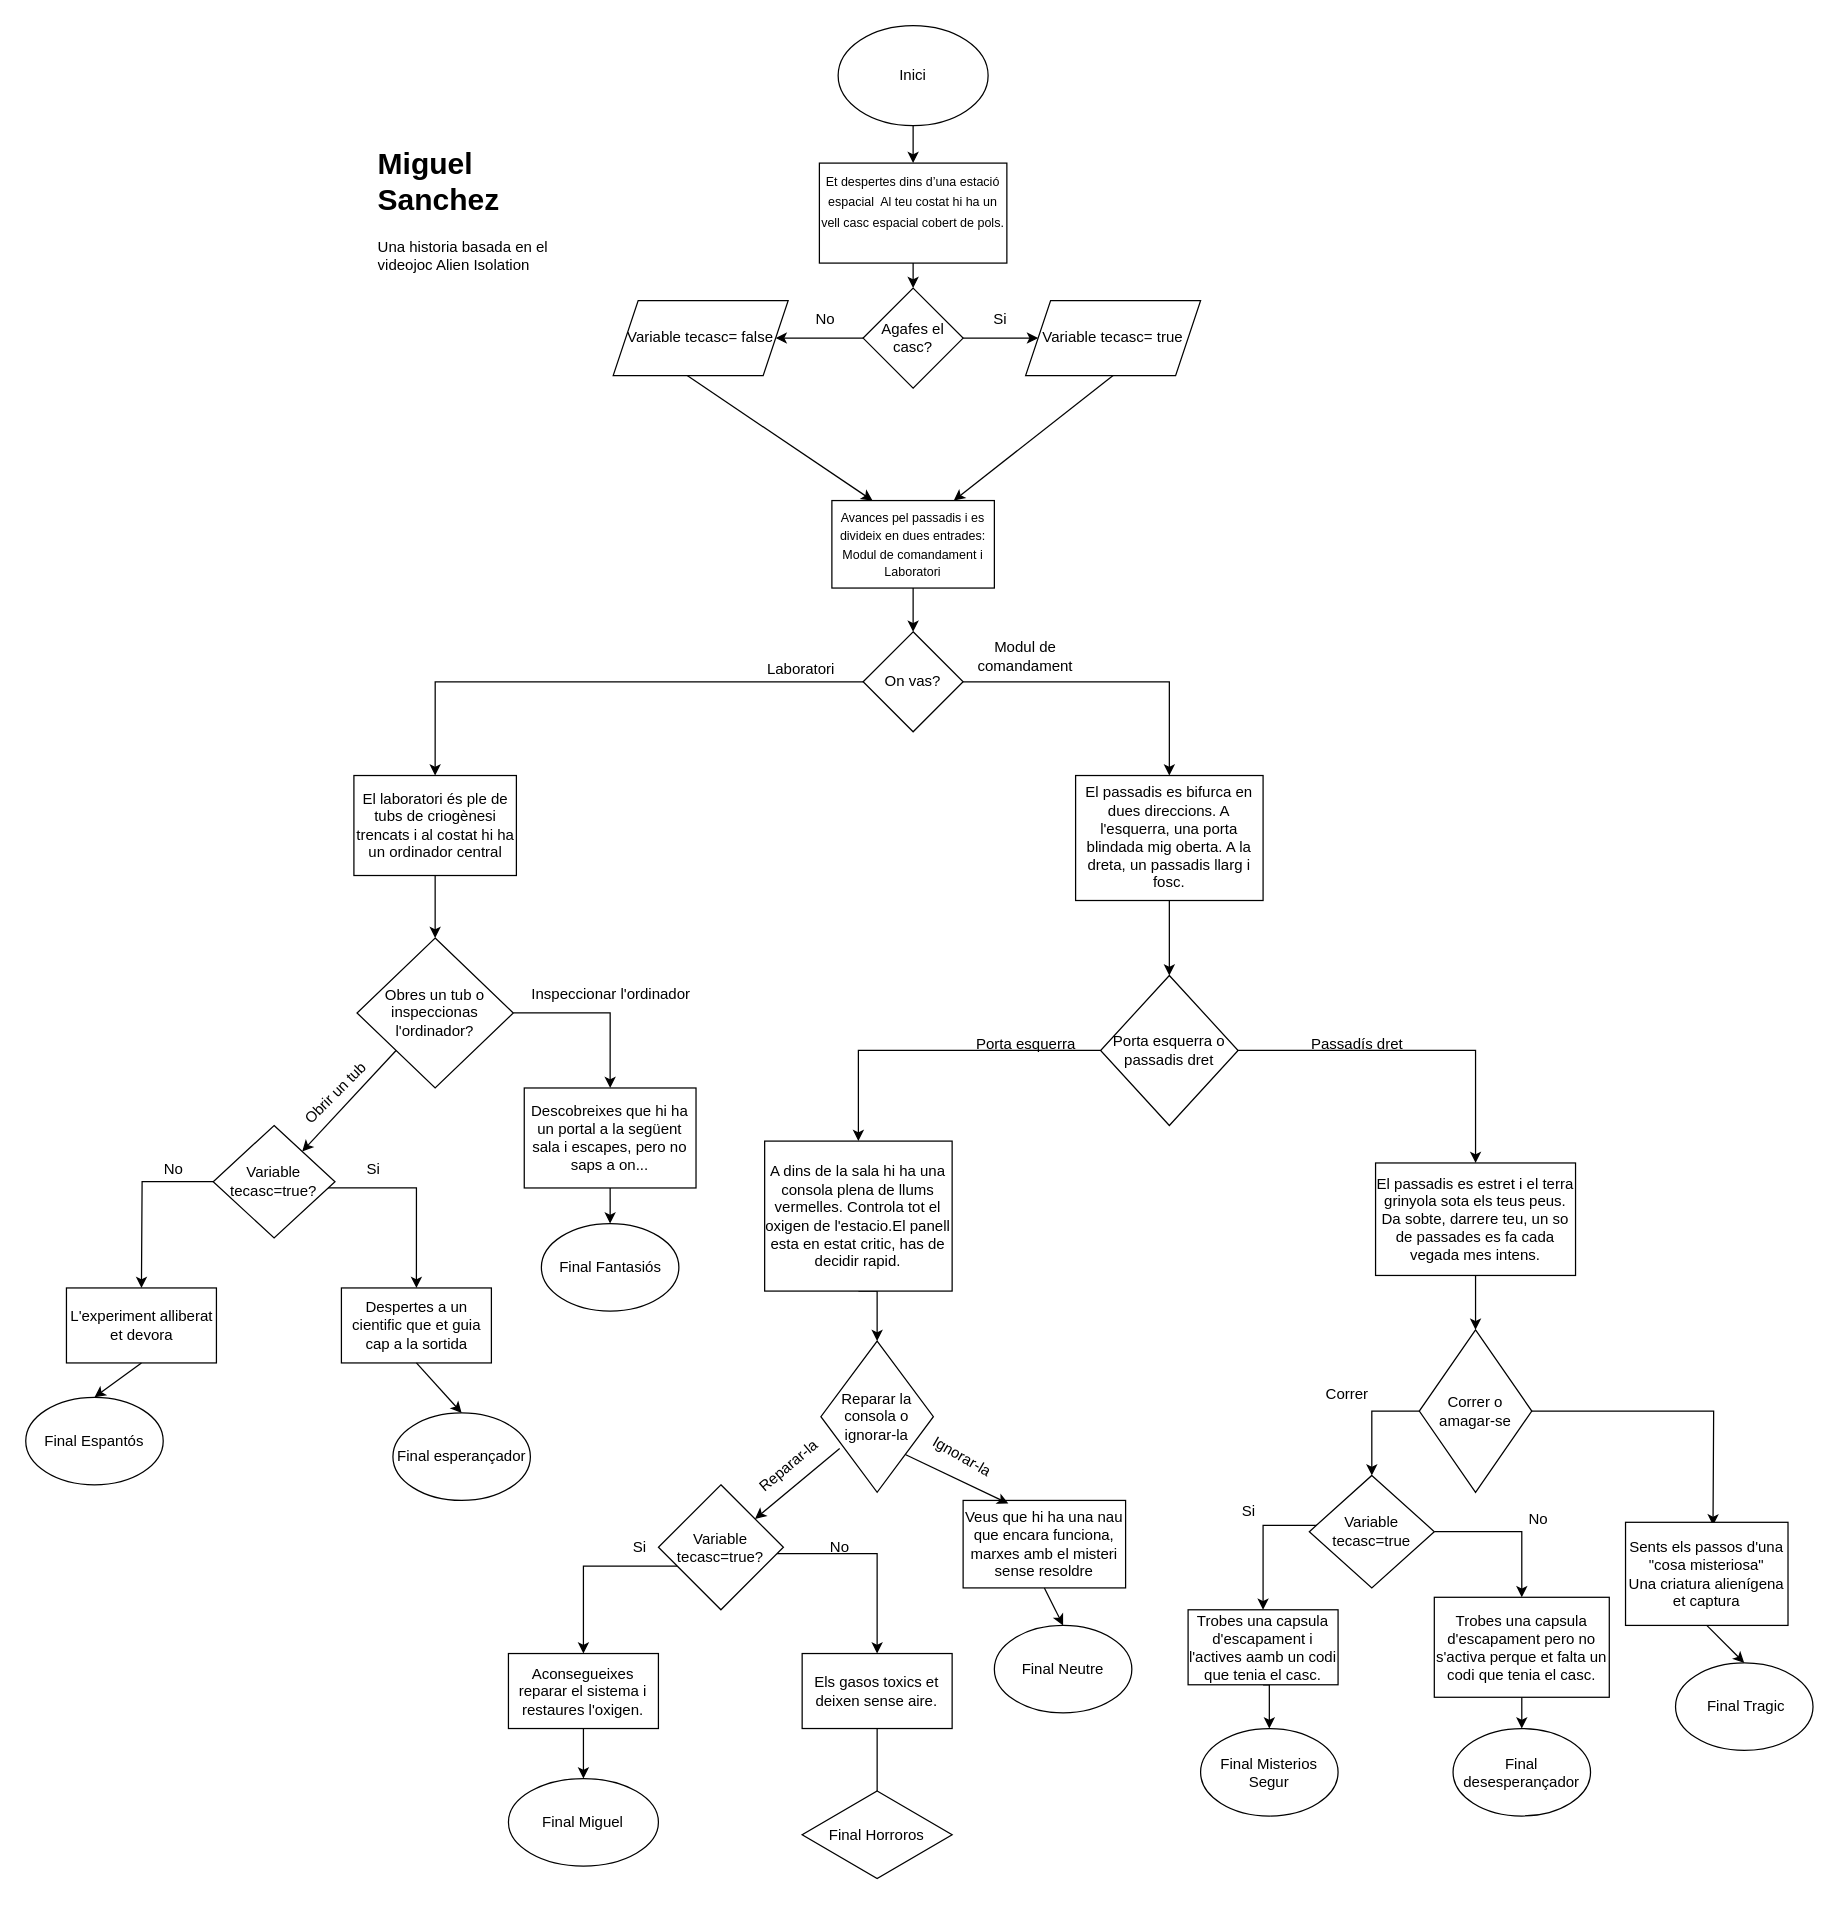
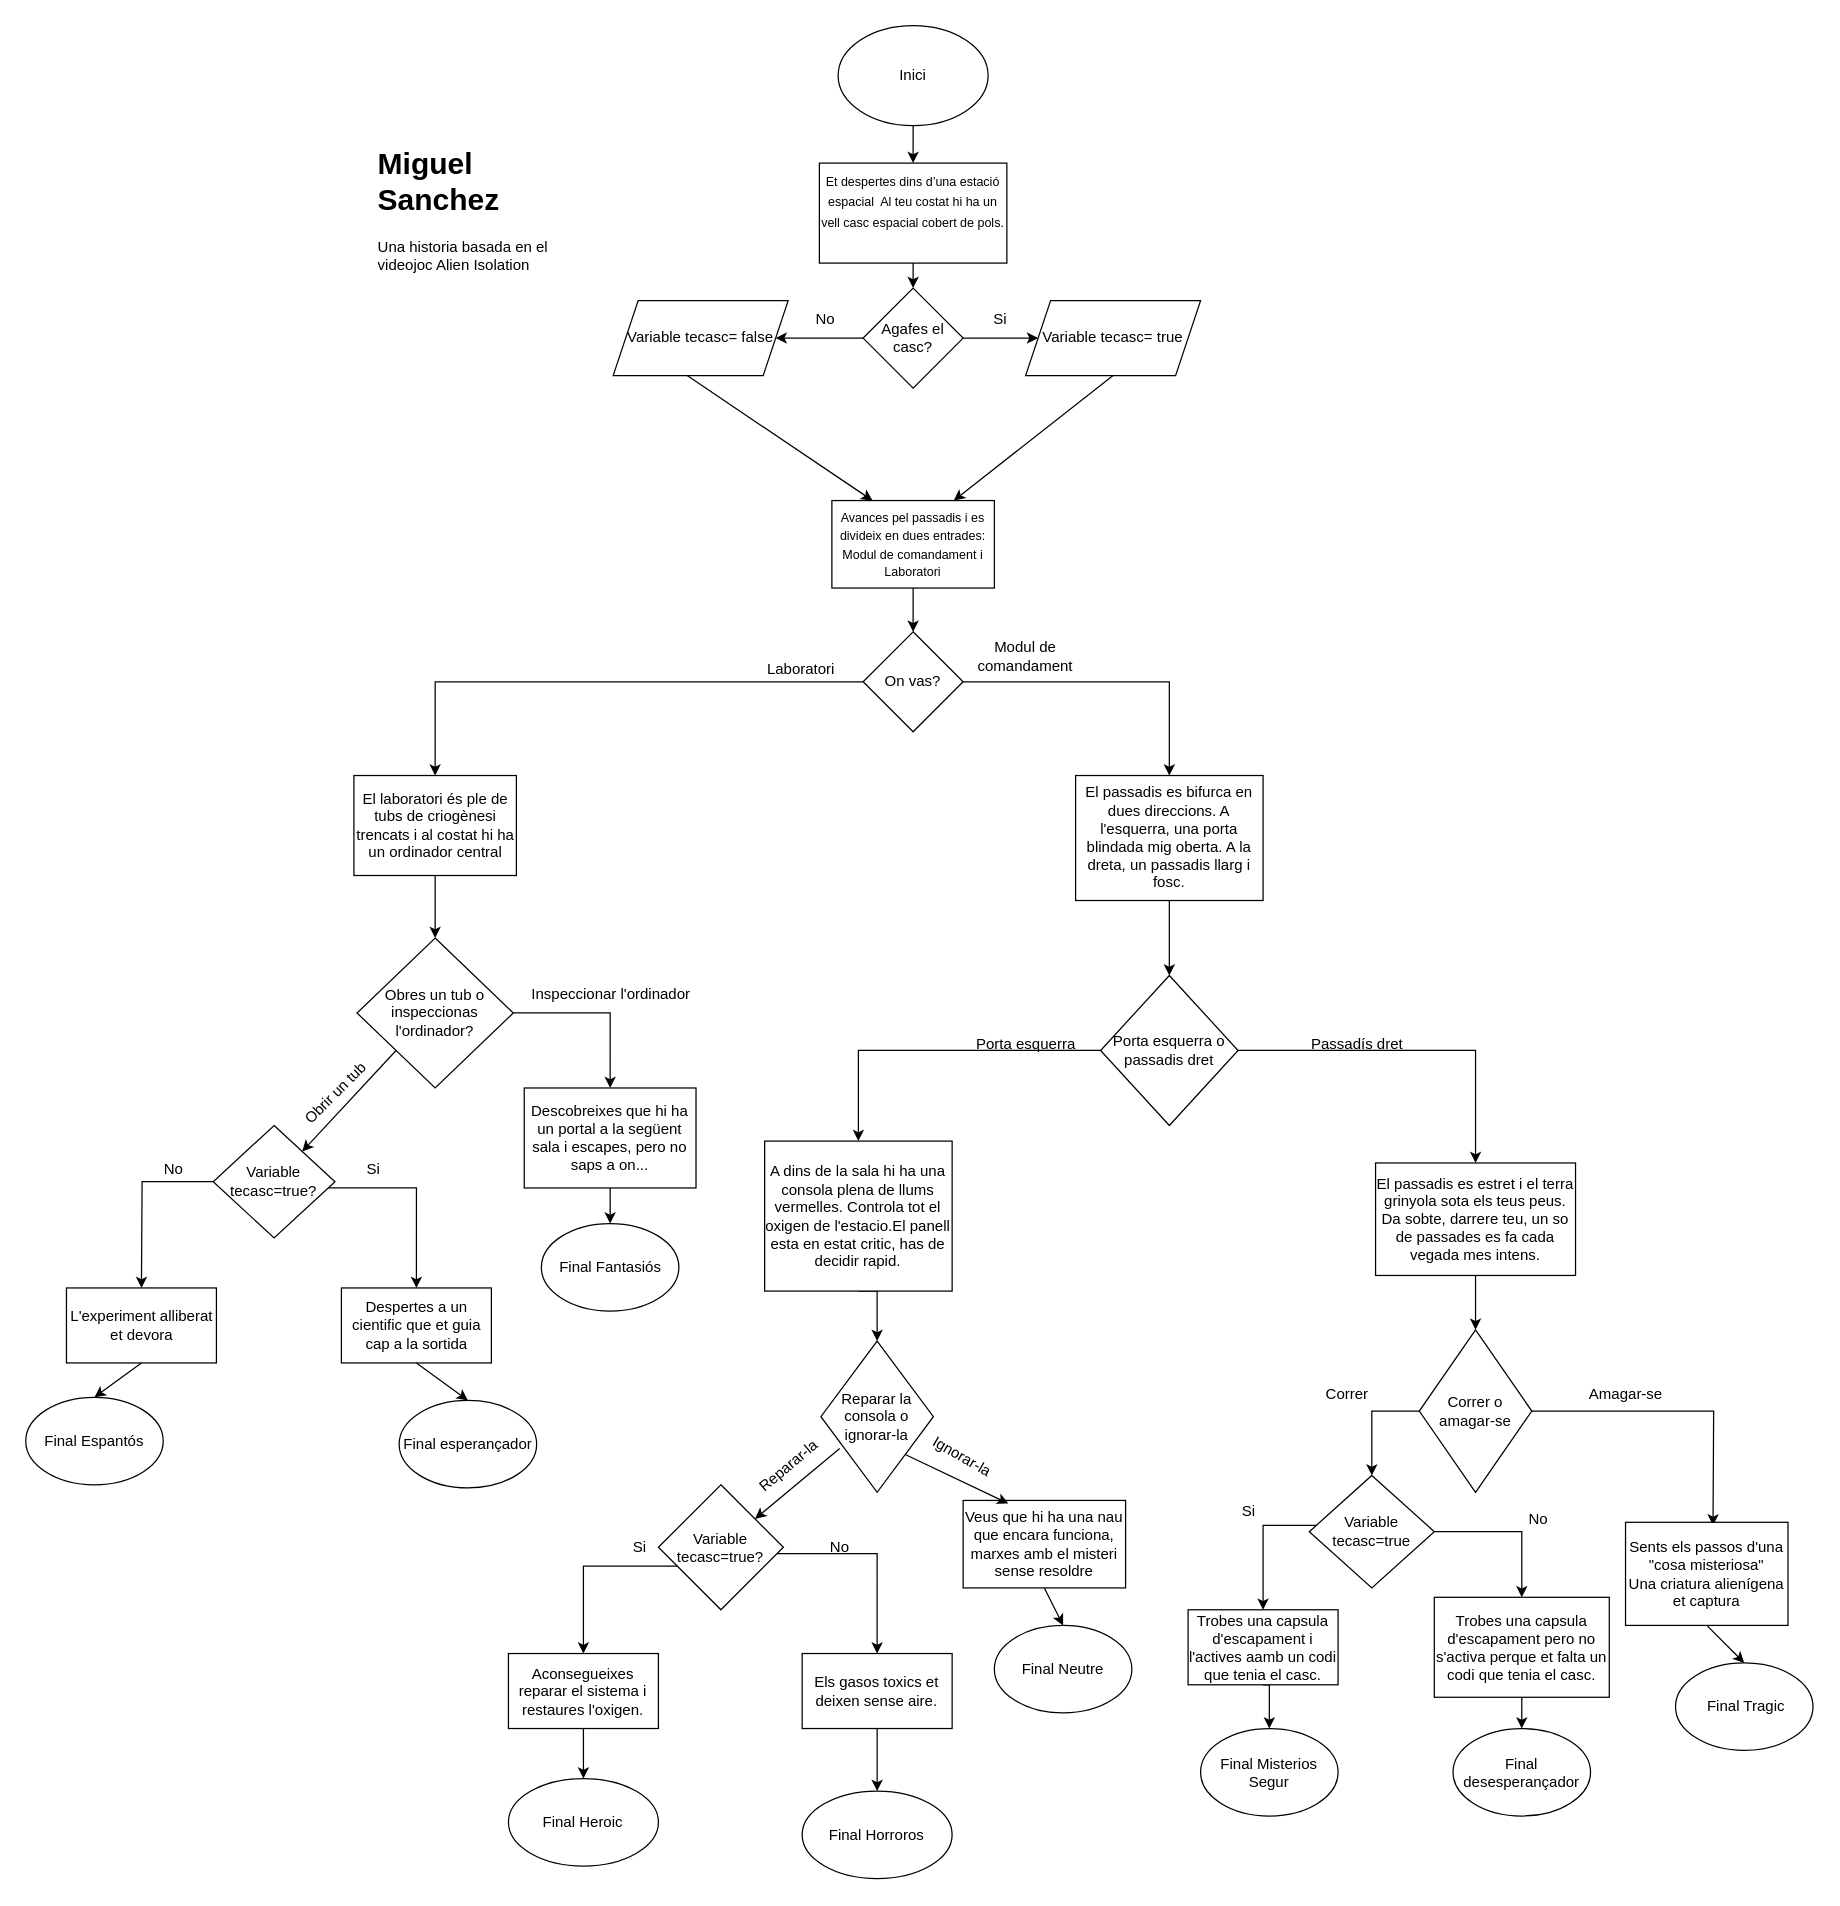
+ <mxCell id="83" value="Amagar-se" style="text;html=1;align=center;verticalAlign=middle;resizable=0;points=[];autosize=1;strokeColor=none;fillColor=none;" parent="1" vertex="1"><mxGeometry x="1260" y="1100" width="80" height="30" as="geometry" /></mxCell>
- <mxCell id="30" value="Final esperançador" style="ellipse;whiteSpace=wrap;html=1;" parent="1" vertex="1"><mxGeometry x="313.78" y="1130" width="110" height="70" as="geometry" /></mxCell>
+ <mxCell id="30" value="Final esperançador" style="ellipse;whiteSpace=wrap;html=1;" parent="1" vertex="1"><mxGeometry x="318.78" y="1120" width="110" height="70" as="geometry" /></mxCell>
- <mxCell id="57" style="edgeStyle=orthogonalEdgeStyle;rounded=0;orthogonalLoop=1;jettySize=auto;html=1;exitX=0.5;exitY=1;exitDx=0;exitDy=0;entryX=0.5;entryY=0;entryDx=0;entryDy=0;endArrow=none;" parent="1" source="58" target="59" edge="1"><mxGeometry relative="1" as="geometry" /></mxCell>
+ <mxCell id="57" style="edgeStyle=orthogonalEdgeStyle;rounded=0;orthogonalLoop=1;jettySize=auto;html=1;exitX=0.5;exitY=1;exitDx=0;exitDy=0;entryX=0.5;entryY=0;entryDx=0;entryDy=0;" parent="1" source="58" target="59" edge="1"><mxGeometry relative="1" as="geometry" /></mxCell>
- <mxCell id="56" value="Final Miguel" style="ellipse;whiteSpace=wrap;html=1;" parent="1" vertex="1"><mxGeometry x="406.21" y="1422.5" width="120" height="70" as="geometry" /></mxCell>
+ <mxCell id="56" value="Final Heroic" style="ellipse;whiteSpace=wrap;html=1;" parent="1" vertex="1"><mxGeometry x="406.21" y="1422.5" width="120" height="70" as="geometry" /></mxCell>
- <mxCell id="59" value="Final Horroros" style="rhombus;whiteSpace=wrap;html=1;" parent="1" vertex="1"><mxGeometry x="641.21" y="1432.5" width="120" height="70" as="geometry" /></mxCell>
+ <mxCell id="59" value="Final Horroros" style="ellipse;whiteSpace=wrap;html=1;" parent="1" vertex="1"><mxGeometry x="641.21" y="1432.5" width="120" height="70" as="geometry" /></mxCell>
